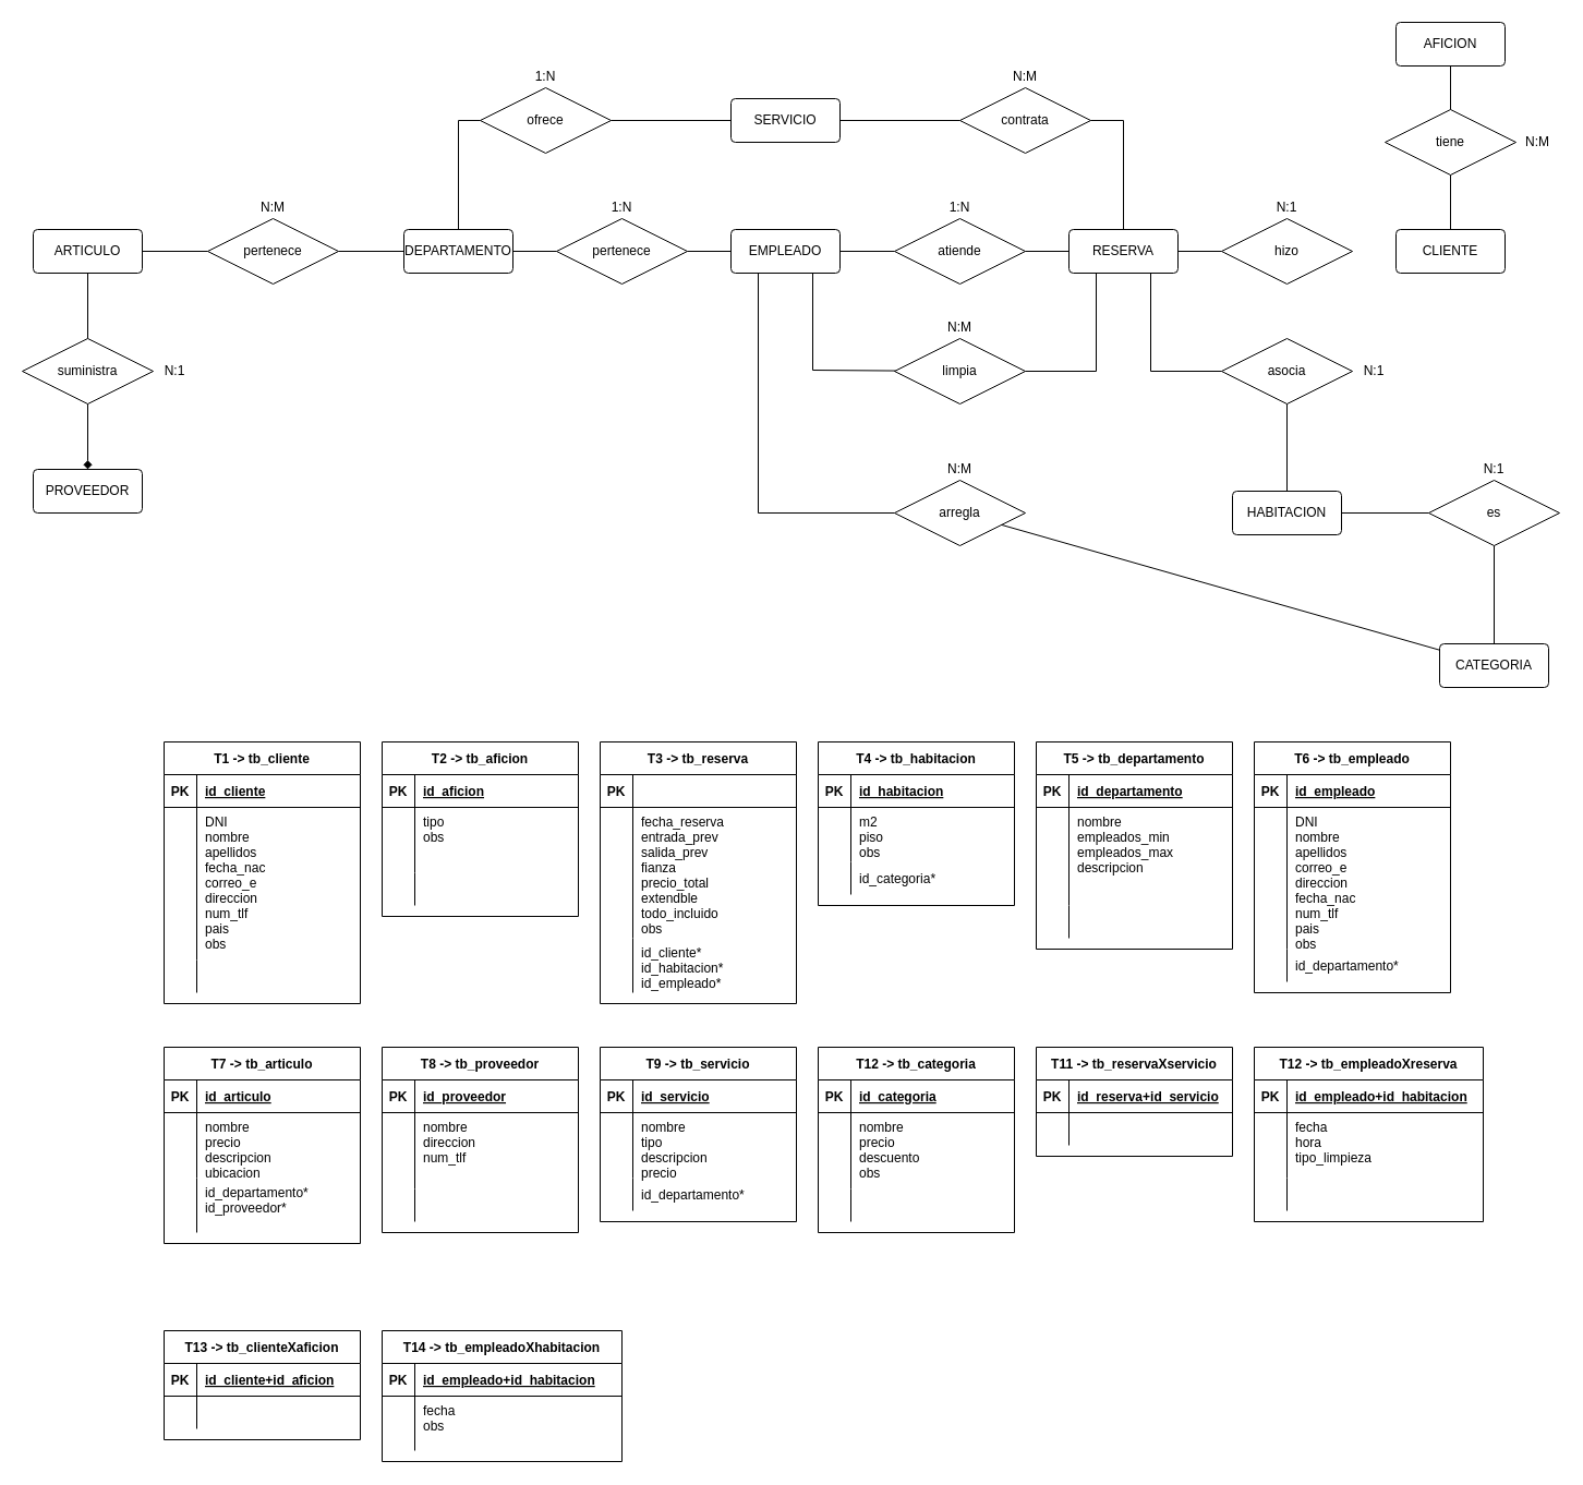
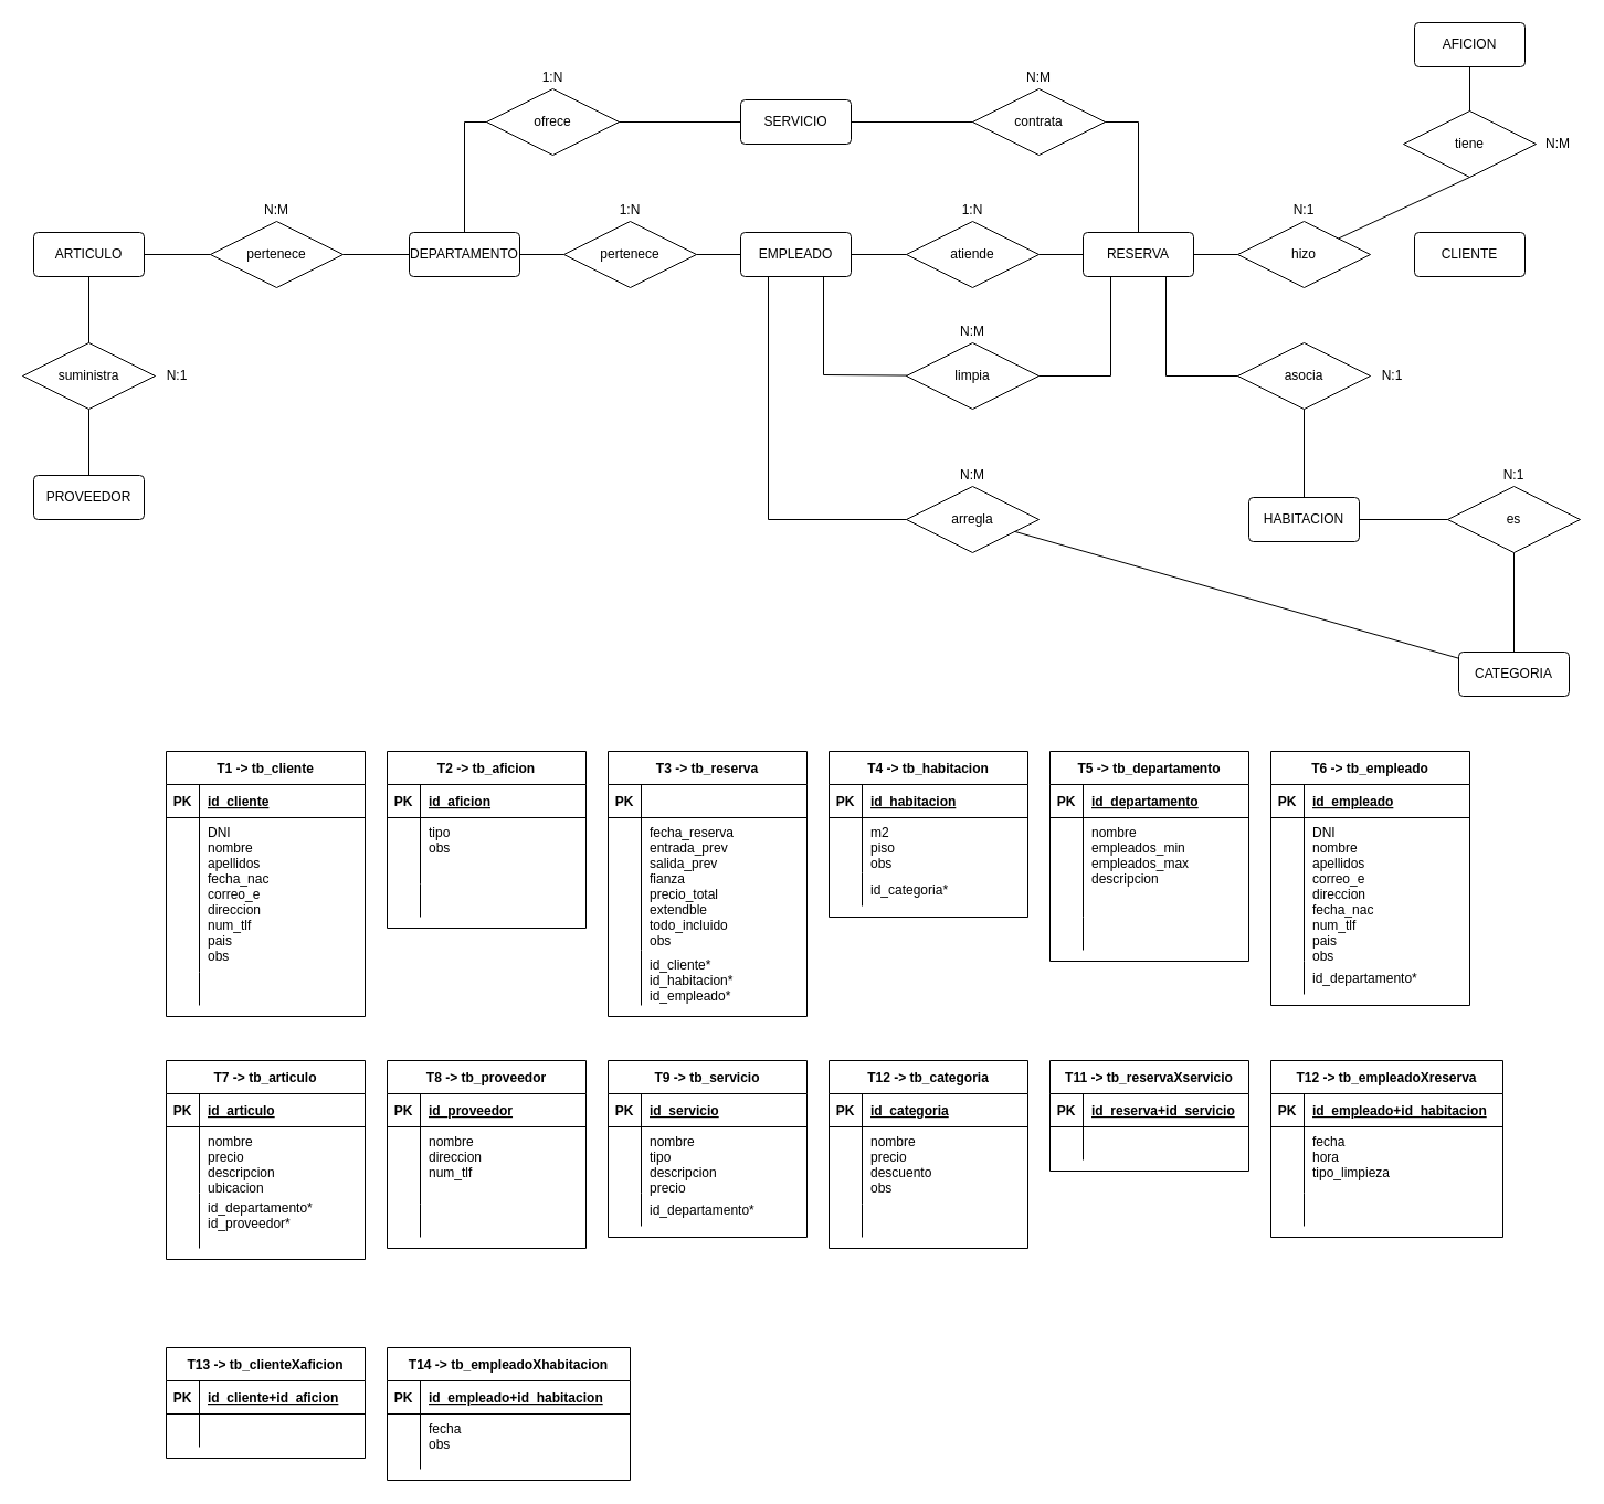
- <mxCell id="12" value="" style="endArrow=none;html=1;rounded=0;exitX=0.5;exitY=1;exitDx=0;exitDy=0;entryX=0.5;entryY=0;entryDx=0;entryDy=0;" parent="1" source="4" target="3" edge="1"><mxGeometry relative="1" as="geometry"><mxPoint x="1120" y="380" as="sourcePoint" /><mxPoint x="1280" y="380" as="targetPoint" /></mxGeometry></mxCell>
+ <mxCell id="12" value="" style="endArrow=none;html=1;rounded=0;exitX=0.5;exitY=1;exitDx=0;exitDy=0;" parent="1" source="4" target="6" edge="1"><mxGeometry relative="1" as="geometry"><mxPoint x="1120" y="380" as="sourcePoint" /><mxPoint x="1280" y="380" as="targetPoint" /></mxGeometry></mxCell>
- <mxCell id="160" value="" style="endArrow=diamond;html=1;rounded=0;" parent="1" source="155" target="156" edge="1"><mxGeometry relative="1" as="geometry"><mxPoint x="660" y="470" as="sourcePoint" /><mxPoint x="820" y="470" as="targetPoint" /></mxGeometry></mxCell>
+ <mxCell id="160" value="" style="endArrow=none;html=1;rounded=0;" parent="1" source="155" target="156" edge="1"><mxGeometry relative="1" as="geometry"><mxPoint x="660" y="470" as="sourcePoint" /><mxPoint x="820" y="470" as="targetPoint" /></mxGeometry></mxCell>
